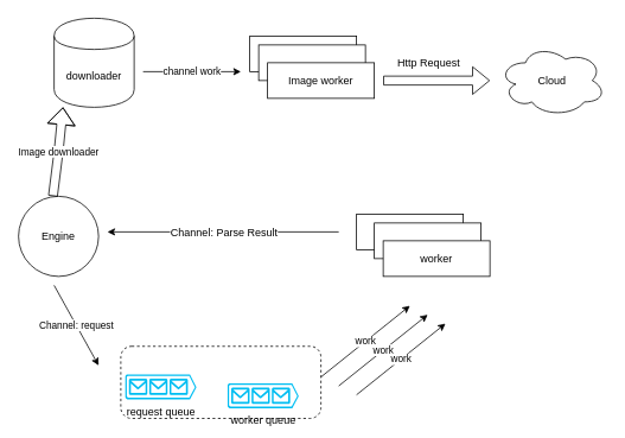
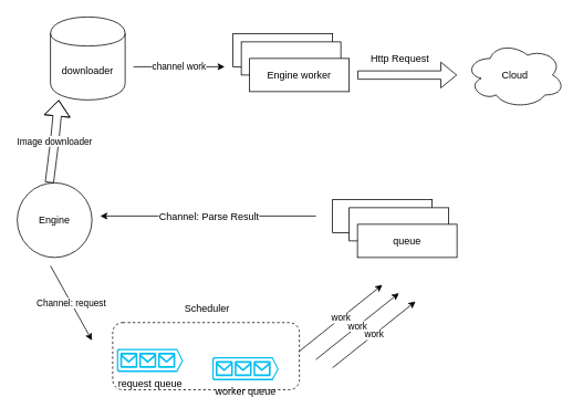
- <mxCell id="17" value="Image worker" style="rounded=0;whiteSpace=wrap;html=1;" vertex="1" parent="1"><mxGeometry x="300" y="70" width="120" height="40" as="geometry" /></mxCell>
+ <mxCell id="17" value="Engine worker" style="rounded=0;whiteSpace=wrap;html=1;" vertex="1" parent="1"><mxGeometry x="300" y="70" width="120" height="40" as="geometry" /></mxCell>
- <mxCell id="5" value="worker" style="rounded=0;whiteSpace=wrap;html=1;" vertex="1" parent="1"><mxGeometry x="430" y="270" width="120" height="40" as="geometry" /></mxCell>
+ <mxCell id="5" value="queue" style="rounded=0;whiteSpace=wrap;html=1;" vertex="1" parent="1"><mxGeometry x="430" y="270" width="120" height="40" as="geometry" /></mxCell>
+ <mxCell id="24" value="Scheduler" style="text;html=1;resizable=0;points=[];autosize=1;align=left;verticalAlign=top;spacingTop=-4;" vertex="1" parent="1"><mxGeometry x="220" y="362" width="70" height="20" as="geometry" /></mxCell>
